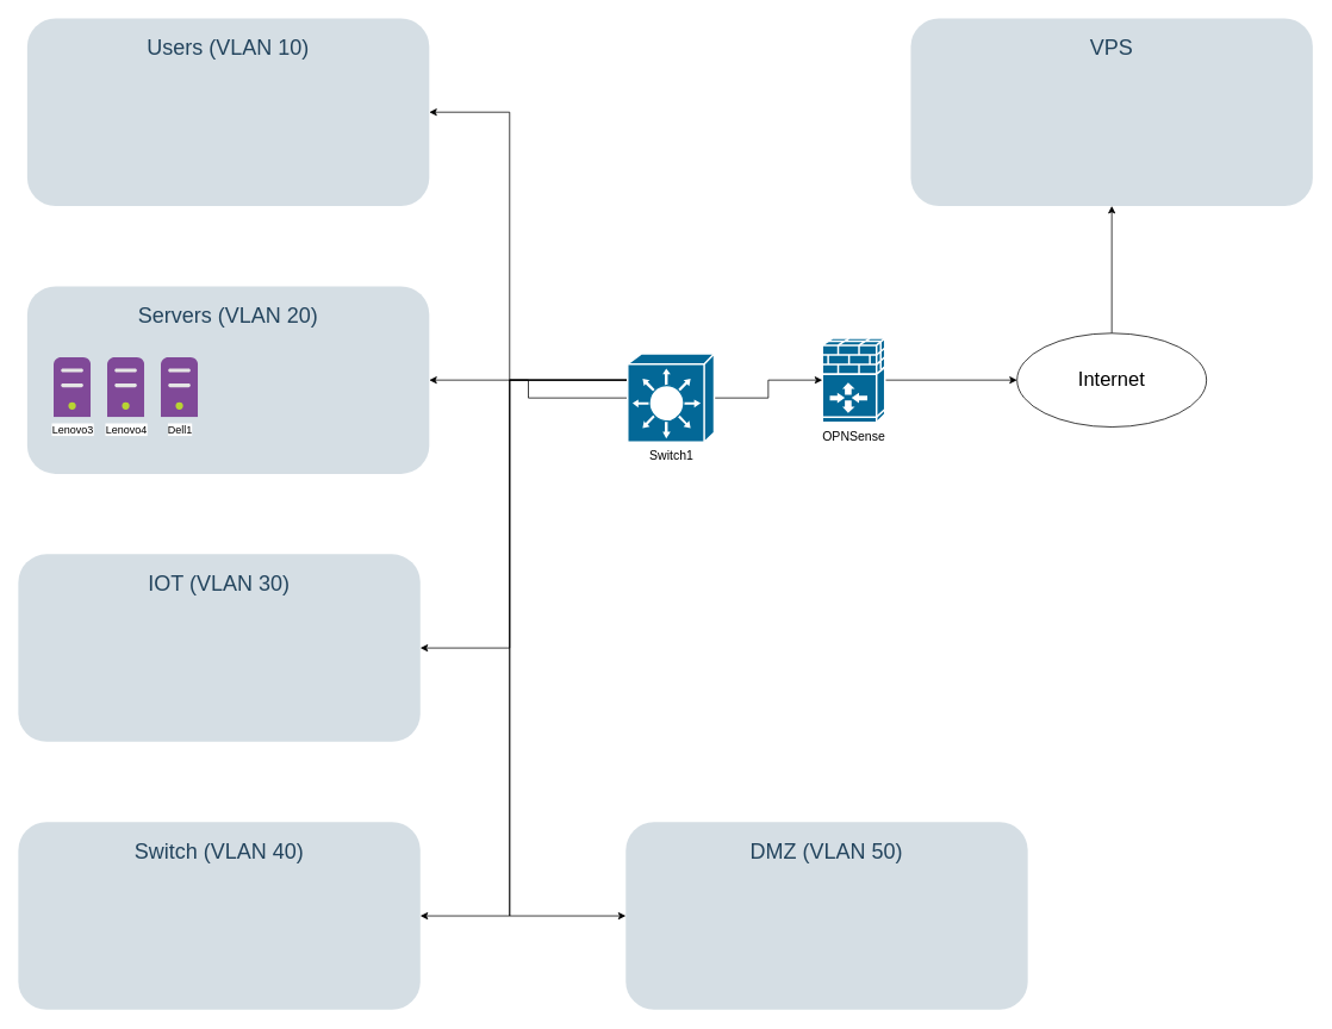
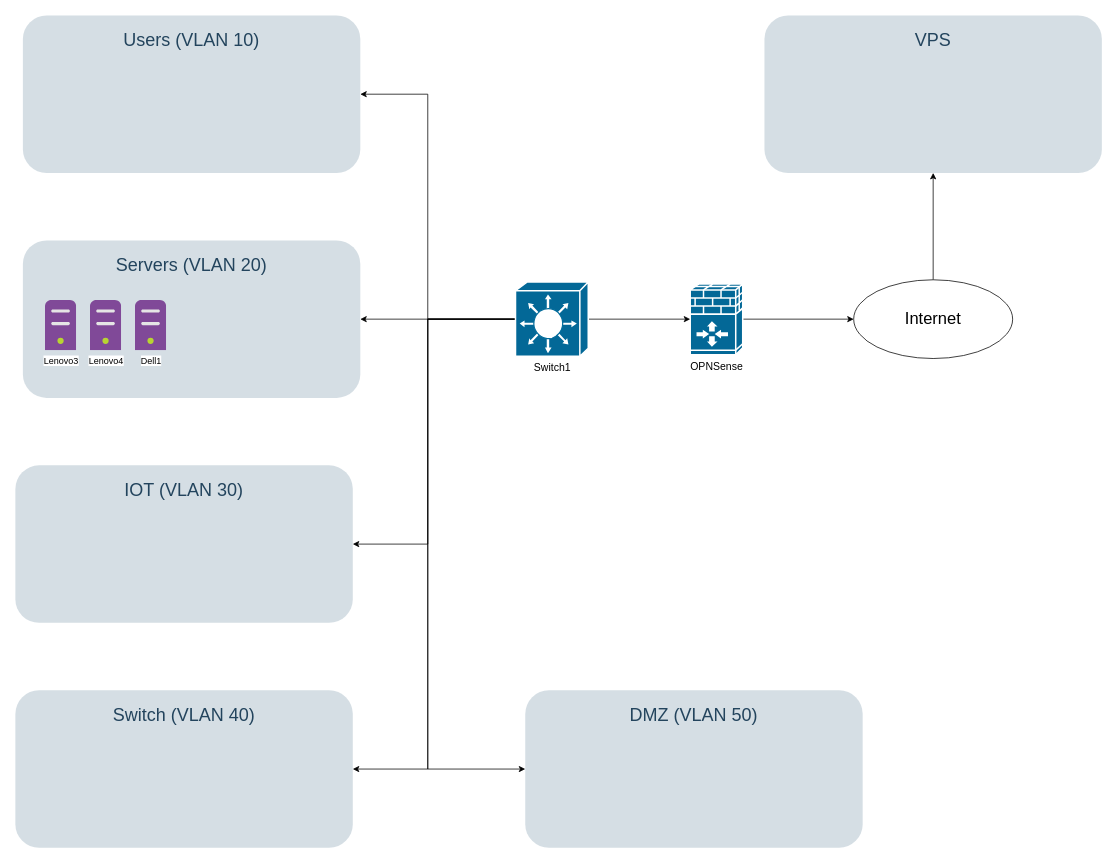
- <mxCell id="12" value="Switch1" style="shape=mxgraph.cisco.switches.layer_3_switch;sketch=0;html=1;pointerEvents=1;dashed=0;fillColor=#036897;strokeColor=#ffffff;strokeWidth=2;verticalLabelPosition=bottom;verticalAlign=top;align=center;outlineConnect=0;fontSize=14;" vertex="1" parent="1"><mxGeometry x="702" y="395.5" width="97" height="99" as="geometry" /></mxCell>
+ <mxCell id="12" value="Switch1" style="shape=mxgraph.cisco.switches.layer_3_switch;sketch=0;html=1;pointerEvents=1;dashed=0;fillColor=#036897;strokeColor=#ffffff;strokeWidth=2;verticalLabelPosition=bottom;verticalAlign=top;align=center;outlineConnect=0;fontSize=14;" vertex="1" parent="1"><mxGeometry x="687" y="375.5" width="97" height="99" as="geometry" /></mxCell>
